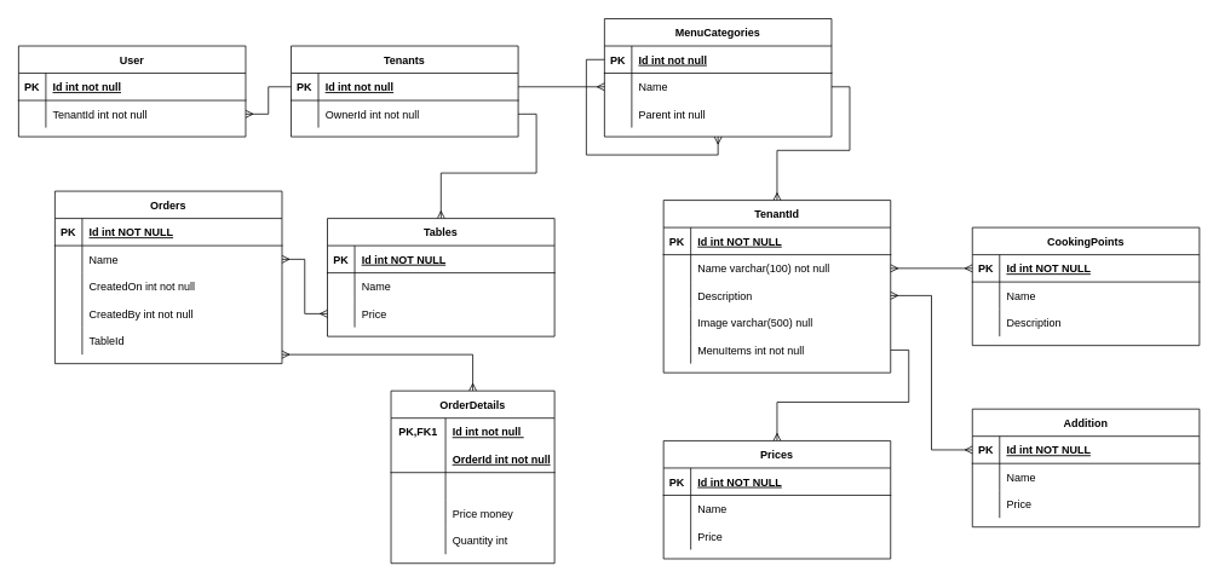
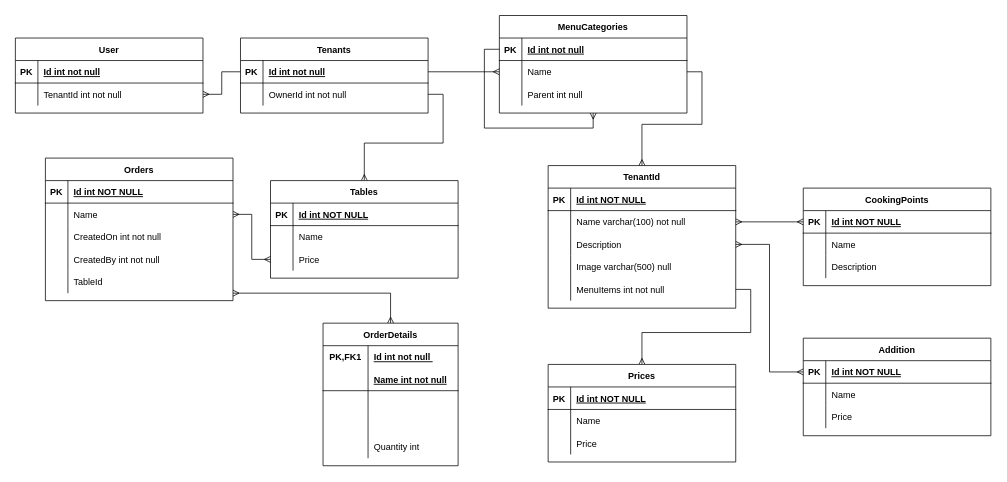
- <mxCell id="102" value="OrderId int not null" style="shape=partialRectangle;connectable=0;fillColor=none;top=0;left=0;bottom=0;right=0;align=left;spacingLeft=6;fontStyle=5;overflow=hidden;" parent="101" vertex="1"><mxGeometry x="60" width="120" height="30" as="geometry" /></mxCell>
+ <mxCell id="102" value="Name int not null" style="shape=partialRectangle;connectable=0;fillColor=none;top=0;left=0;bottom=0;right=0;align=left;spacingLeft=6;fontStyle=5;overflow=hidden;" parent="101" vertex="1"><mxGeometry x="60" width="120" height="30" as="geometry" /></mxCell>
- <mxCell id="108" value="Price money" style="shape=partialRectangle;connectable=0;fillColor=none;top=0;left=0;bottom=0;right=0;align=left;spacingLeft=6;overflow=hidden;" parent="106" vertex="1"><mxGeometry x="60" width="120" height="30" as="geometry" /></mxCell>
